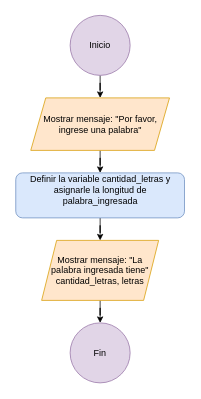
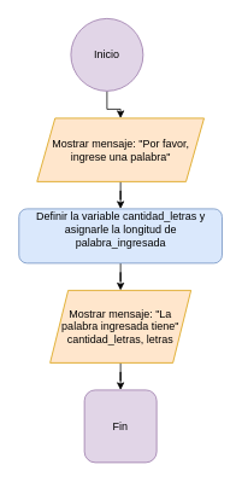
- <mxCell id="3" value="Inicio" style="ellipse;whiteSpace=wrap;html=1;aspect=fixed;fillColor=#e1d5e7;strokeColor=#9673a6;" vertex="1" parent="1"><mxGeometry x="93" y="20" width="80" height="80" as="geometry" /></mxCell>
+ <mxCell id="3" value="Inicio" style="ellipse;whiteSpace=wrap;html=1;aspect=fixed;fillColor=#e1d5e7;strokeColor=#9673a6;" vertex="1" parent="1"><mxGeometry x="78" y="20" width="80" height="80" as="geometry" /></mxCell>
- <mxCell id="10" value="Fin" style="ellipse;whiteSpace=wrap;html=1;aspect=fixed;fillColor=#e1d5e7;strokeColor=#9673a6;" vertex="1" parent="1"><mxGeometry x="93" y="430" width="80" height="80" as="geometry" /></mxCell>
+ <mxCell id="10" value="Fin" style="whiteSpace=wrap;html=1;aspect=fixed;fillColor=#e1d5e7;strokeColor=#9673a6;rounded=1;" vertex="1" parent="1"><mxGeometry x="93" y="430" width="80" height="80" as="geometry" /></mxCell>
